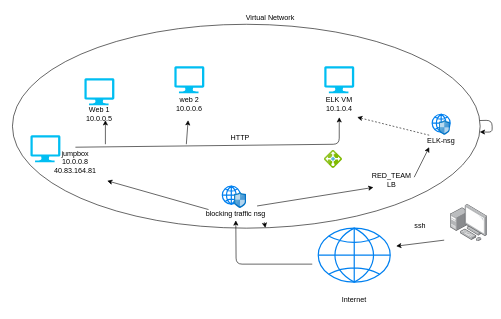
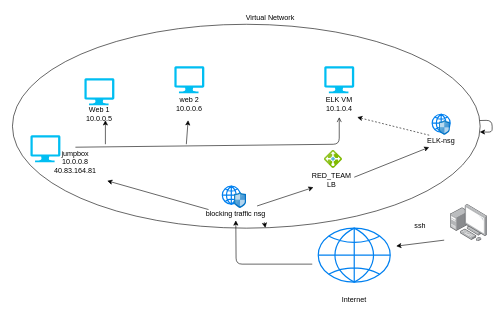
- <mxCell id="30" value="" style="endArrow=classic;html=1;exitX=0.5;exitY=0;exitDx=0;exitDy=0;" edge="1" parent="1" source="16" target="19"><mxGeometry width="50" height="50" relative="1" as="geometry"><mxPoint x="320" y="250" as="sourcePoint" /><mxPoint x="370" y="200" as="targetPoint" /><Array as="points"><mxPoint x="565" y="240" /></Array></mxGeometry></mxCell>
+ <mxCell id="30" value="" style="endArrow=open;html=1;exitX=0.5;exitY=0;exitDx=0;exitDy=0;" edge="1" parent="1" source="16" target="19"><mxGeometry width="50" height="50" relative="1" as="geometry"><mxPoint x="320" y="250" as="sourcePoint" /><mxPoint x="370" y="200" as="targetPoint" /><Array as="points"><mxPoint x="565" y="240" /></Array></mxGeometry></mxCell>
- <mxCell id="35" value="HTTP" style="text;html=1;strokeColor=none;fillColor=none;align=center;verticalAlign=middle;whiteSpace=wrap;rounded=0;" vertex="1" parent="1"><mxGeometry x="380" y="220" width="40" height="20" as="geometry" /></mxCell>
- <mxCell id="22" value="RED_TEAM LB" style="text;html=1;strokeColor=none;fillColor=none;align=center;verticalAlign=middle;whiteSpace=wrap;rounded=0;" vertex="1" parent="1"><mxGeometry x="615" y="290" width="75" height="20" as="geometry" /></mxCell>
+ <mxCell id="22" value="RED_TEAM LB" style="text;html=1;strokeColor=none;fillColor=none;align=center;verticalAlign=middle;whiteSpace=wrap;rounded=0;" vertex="1" parent="1"><mxGeometry x="515" y="290" width="75" height="20" as="geometry" /></mxCell>
